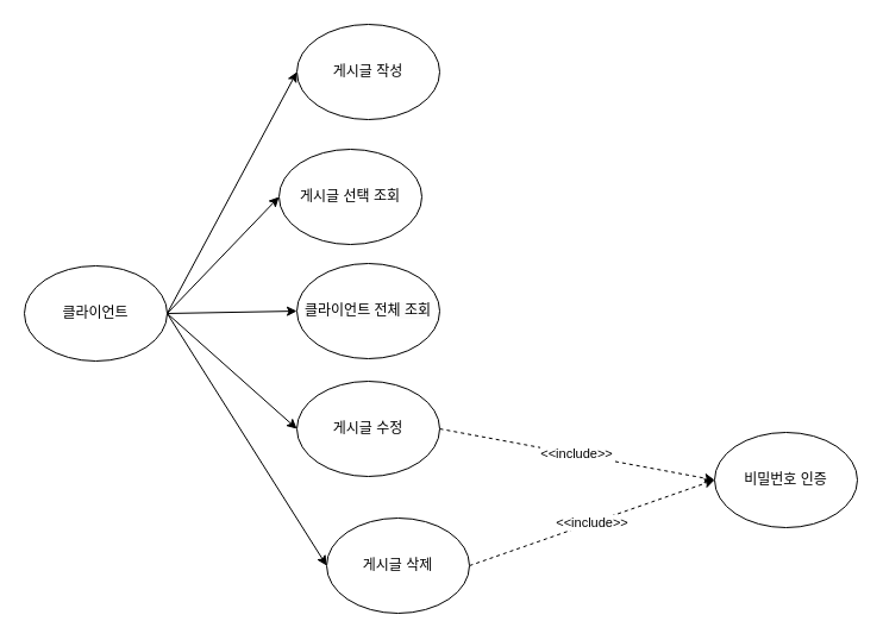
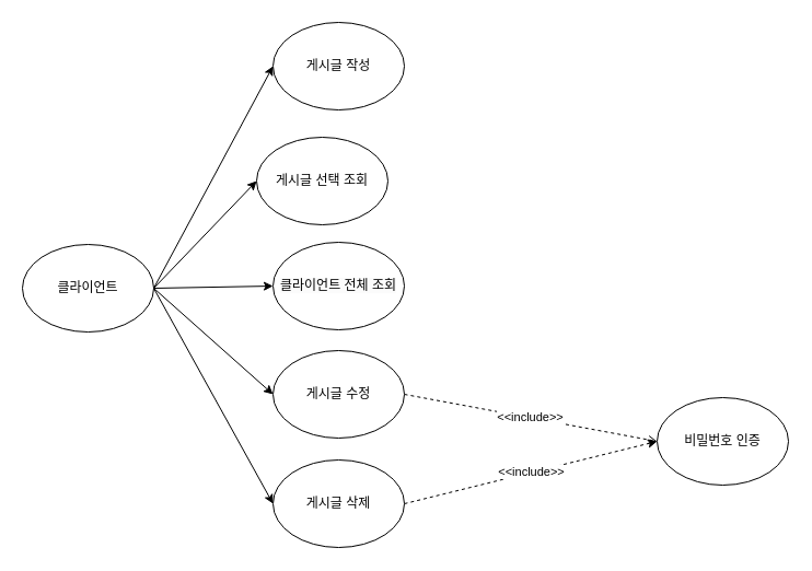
- <mxCell id="5" value="&amp;lt;&amp;lt;include&amp;gt;&amp;gt;" style="rounded=0;orthogonalLoop=1;jettySize=auto;html=1;exitX=1;exitY=0.5;exitDx=0;exitDy=0;entryX=0;entryY=0.5;entryDx=0;entryDy=0;dashed=1;" edge="1" parent="1" source="6" target="15"><mxGeometry relative="1" as="geometry" /></mxCell>
+ <mxCell id="5" value="&amp;lt;&amp;lt;include&amp;gt;&amp;gt;" style="rounded=0;orthogonalLoop=1;jettySize=auto;html=1;exitX=1;exitY=0.5;exitDx=0;exitDy=0;entryX=0;entryY=0.5;entryDx=0;entryDy=0;dashed=1;endArrow=open;" edge="1" parent="1" source="6" target="15"><mxGeometry relative="1" as="geometry" /></mxCell>
- <mxCell id="4" value="게시글 삭제" style="ellipse;whiteSpace=wrap;html=1;" vertex="1" parent="1"><mxGeometry x="274" y="435" width="120" height="80" as="geometry" /></mxCell>
+ <mxCell id="4" value="게시글 삭제" style="ellipse;whiteSpace=wrap;html=1;" vertex="1" parent="1"><mxGeometry x="249" y="420" width="120" height="80" as="geometry" /></mxCell>
